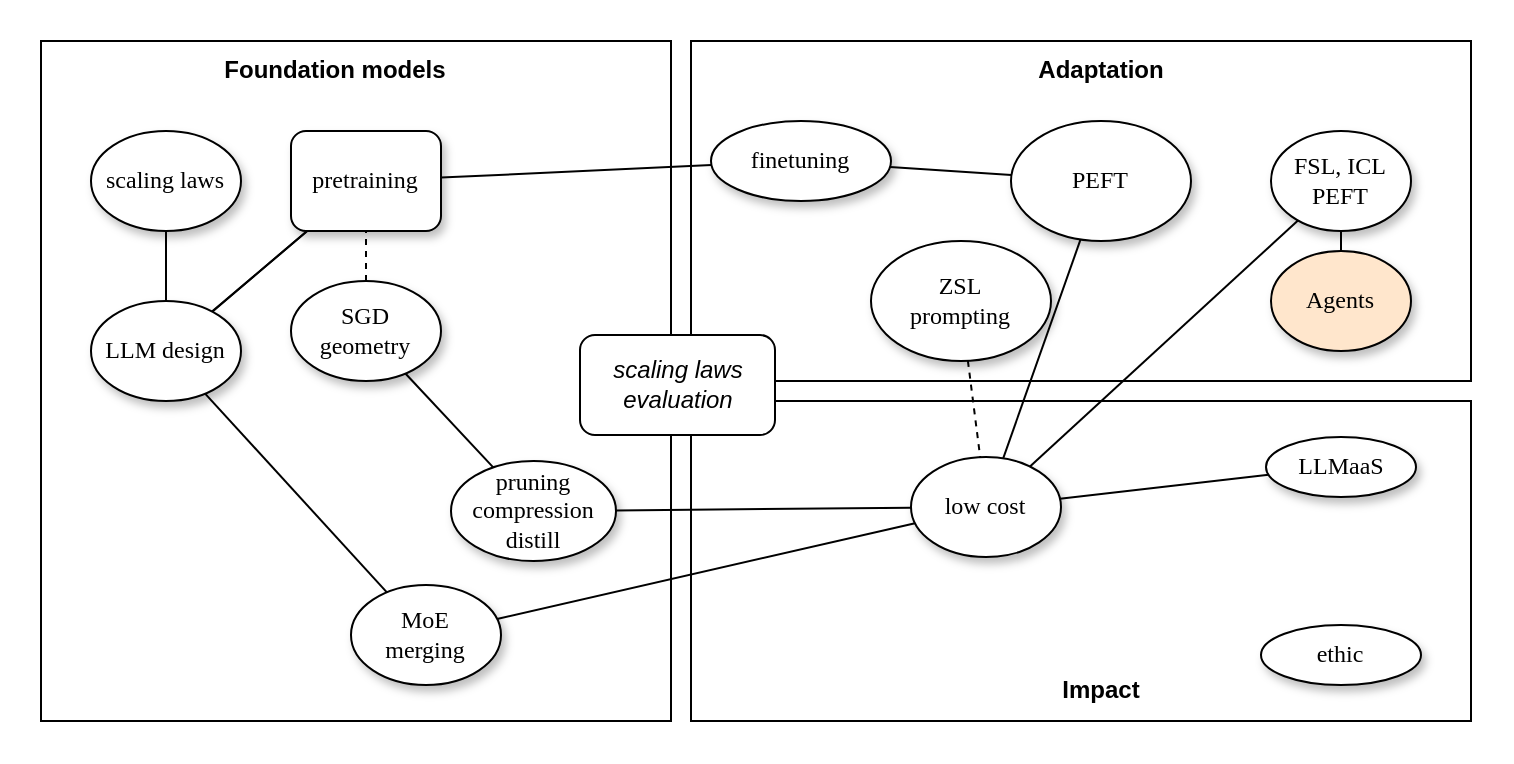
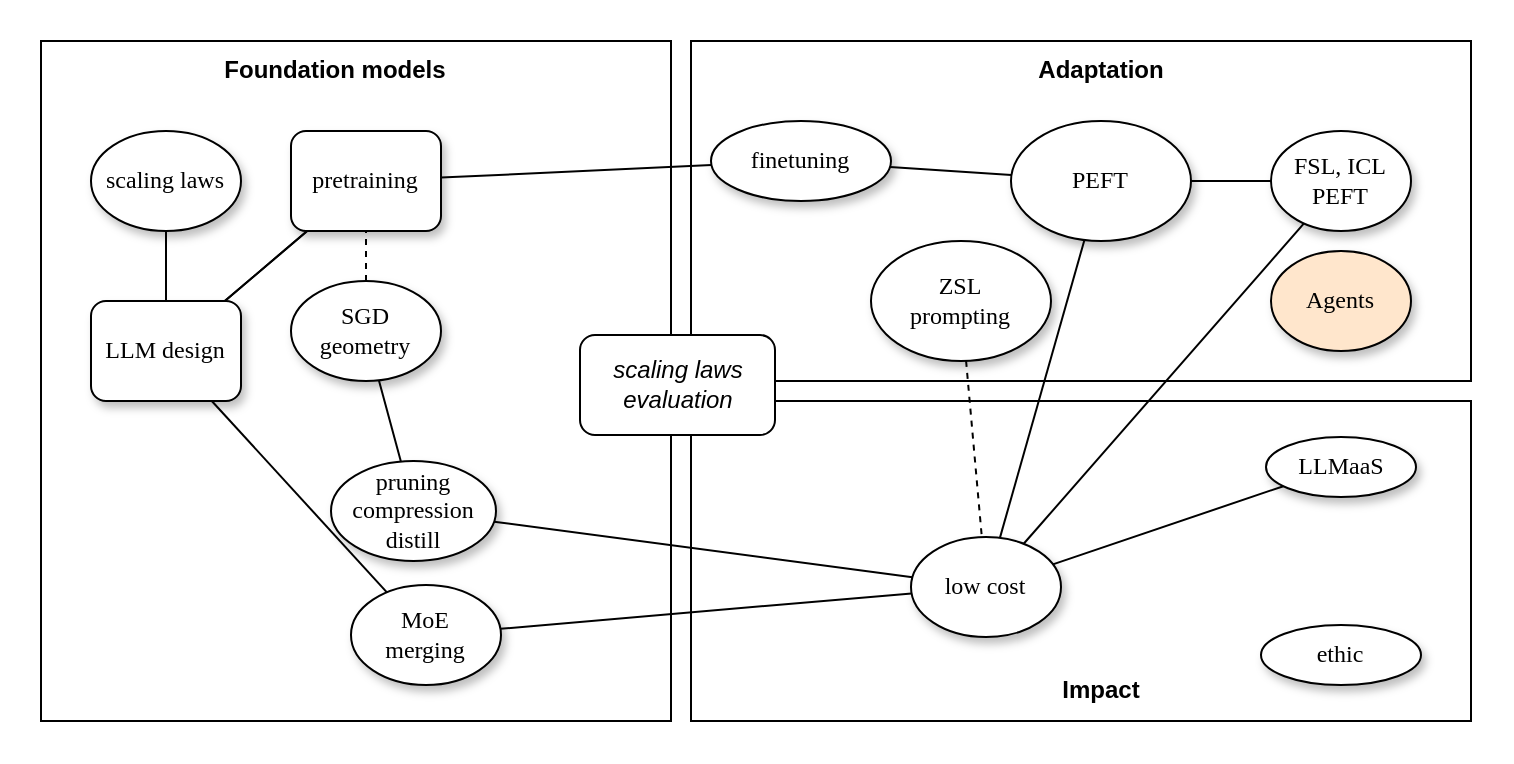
- <mxCell id="34" value="" style="endArrow=none;html=1;rounded=0;" edge="1" parent="1" source="26" target="37"><mxGeometry width="50" height="50" relative="1" as="geometry"><mxPoint x="375" y="410" as="sourcePoint" /><mxPoint x="425" y="360" as="targetPoint" /></mxGeometry></mxCell>
+ <mxCell id="34" value="" style="endArrow=none;html=1;rounded=0;" edge="1" parent="1" source="26" target="7"><mxGeometry width="50" height="50" relative="1" as="geometry"><mxPoint x="375" y="410" as="sourcePoint" /><mxPoint x="425" y="360" as="targetPoint" /></mxGeometry></mxCell>
- <mxCell id="30" value="&lt;span&gt;LLM design&lt;br&gt;&lt;/span&gt;" style="ellipse;whiteSpace=wrap;html=1;rounded=0;shadow=1;comic=0;labelBackgroundColor=none;strokeWidth=1;fontFamily=Verdana;fontSize=12;align=center;" vertex="1" parent="1"><mxGeometry x="45" y="150" width="75" height="50" as="geometry" /></mxCell>
+ <mxCell id="30" value="&lt;span&gt;LLM design&lt;br&gt;&lt;/span&gt;" style="whiteSpace=wrap;html=1;shadow=1;comic=0;labelBackgroundColor=none;strokeWidth=1;fontFamily=Verdana;fontSize=12;align=center;rounded=1;" vertex="1" parent="1"><mxGeometry x="45" y="150" width="75" height="50" as="geometry" /></mxCell>
- <mxCell id="9" value="&lt;span&gt;low cost&lt;/span&gt;" style="ellipse;whiteSpace=wrap;html=1;rounded=0;shadow=1;comic=0;labelBackgroundColor=none;strokeWidth=1;fontFamily=Verdana;fontSize=12;align=center;" parent="1" vertex="1"><mxGeometry x="455" y="228" width="75" height="50" as="geometry" /></mxCell>
+ <mxCell id="9" value="&lt;span&gt;low cost&lt;/span&gt;" style="ellipse;whiteSpace=wrap;html=1;rounded=0;shadow=1;comic=0;labelBackgroundColor=none;strokeWidth=1;fontFamily=Verdana;fontSize=12;align=center;" parent="1" vertex="1"><mxGeometry x="455" y="268" width="75" height="50" as="geometry" /></mxCell>
- <mxCell id="13" value="&lt;span&gt;pruning&lt;br&gt;&lt;/span&gt;compression&lt;span&gt;&lt;br&gt;distill&lt;br&gt;&lt;/span&gt;" style="ellipse;whiteSpace=wrap;html=1;rounded=0;shadow=1;comic=0;labelBackgroundColor=none;strokeWidth=1;fontFamily=Verdana;fontSize=12;align=center;" vertex="1" parent="1"><mxGeometry x="225" y="230" width="82.5" height="50" as="geometry" /></mxCell>
+ <mxCell id="13" value="&lt;span&gt;pruning&lt;br&gt;&lt;/span&gt;compression&lt;span&gt;&lt;br&gt;distill&lt;br&gt;&lt;/span&gt;" style="ellipse;whiteSpace=wrap;html=1;rounded=0;shadow=1;comic=0;labelBackgroundColor=none;strokeWidth=1;fontFamily=Verdana;fontSize=12;align=center;" vertex="1" parent="1"><mxGeometry x="165" y="230" width="82.5" height="50" as="geometry" /></mxCell>
